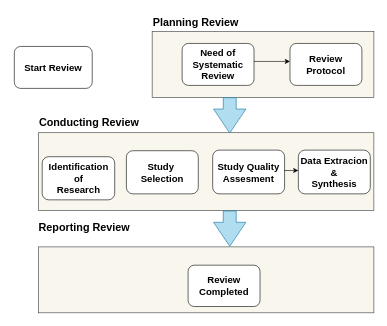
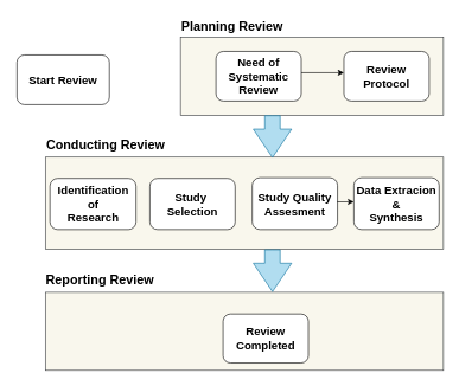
- <mxCell id="13" value="&lt;span style=&quot;white-space: normal ; font-size: 16px&quot;&gt;&lt;b&gt;Identification&lt;br&gt;&lt;/b&gt;&lt;/span&gt;&lt;b style=&quot;white-space: normal ; font-size: 16px&quot;&gt;of&lt;br&gt;Research&lt;/b&gt;" style="rounded=1;whiteSpace=wrap;html=1;fillColor=#FFFFFF;gradientColor=none;" vertex="1" parent="1"><mxGeometry x="69.5" y="261" width="121" height="72" as="geometry" /></mxCell>
+ <mxCell id="13" value="&lt;span style=&quot;white-space: normal ; font-size: 16px&quot;&gt;&lt;b&gt;Identification&lt;br&gt;&lt;/b&gt;&lt;/span&gt;&lt;b style=&quot;white-space: normal ; font-size: 16px&quot;&gt;of&lt;br&gt;Research&lt;/b&gt;" style="rounded=1;whiteSpace=wrap;html=1;fillColor=#FFFFFF;gradientColor=none;" vertex="1" parent="1"><mxGeometry x="69.5" y="251" width="121" height="72" as="geometry" /></mxCell>
- <mxCell id="7" value="&lt;b&gt;&lt;font style=&quot;font-size: 18px&quot;&gt;Reporting Review&lt;/font&gt;&lt;/b&gt;" style="text;html=1;strokeColor=none;fillColor=none;align=center;verticalAlign=middle;whiteSpace=wrap;rounded=0;" vertex="1" parent="1"><mxGeometry x="20" y="364" width="240" height="31" as="geometry" /></mxCell>
+ <mxCell id="7" value="&lt;b&gt;&lt;font style=&quot;font-size: 18px&quot;&gt;Reporting Review&lt;/font&gt;&lt;/b&gt;" style="text;html=1;strokeColor=none;fillColor=none;align=center;verticalAlign=middle;whiteSpace=wrap;rounded=0;" vertex="1" parent="1"><mxGeometry x="20" y="379" width="240" height="31" as="geometry" /></mxCell>
